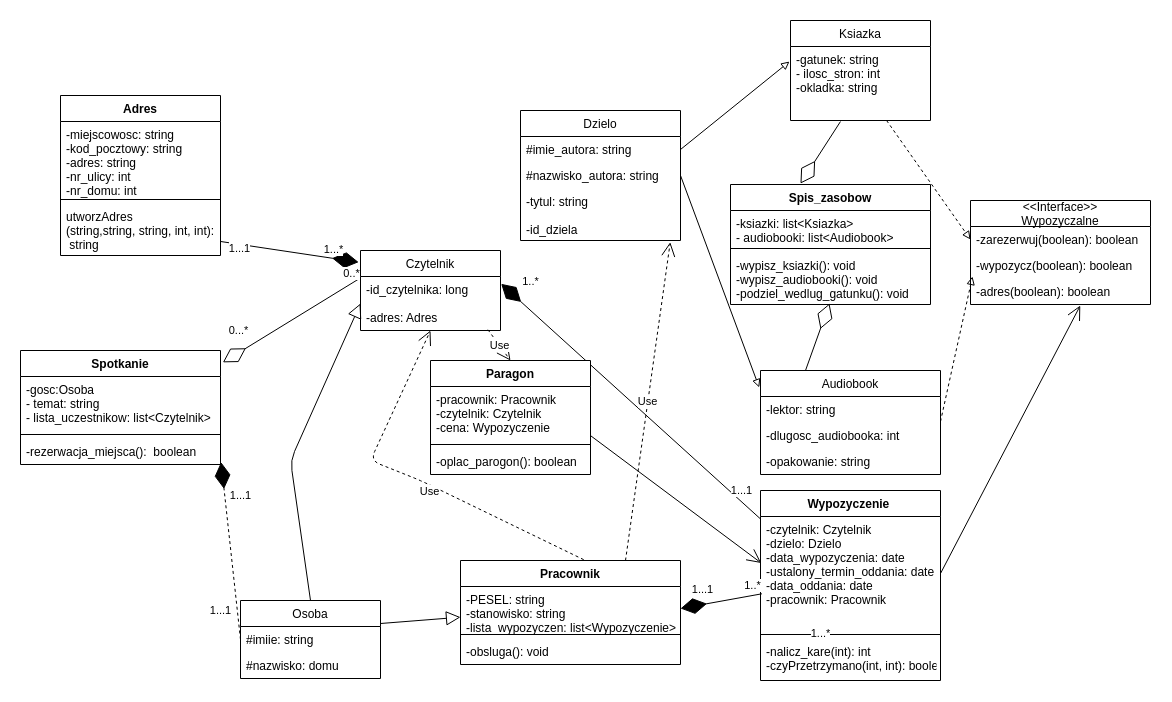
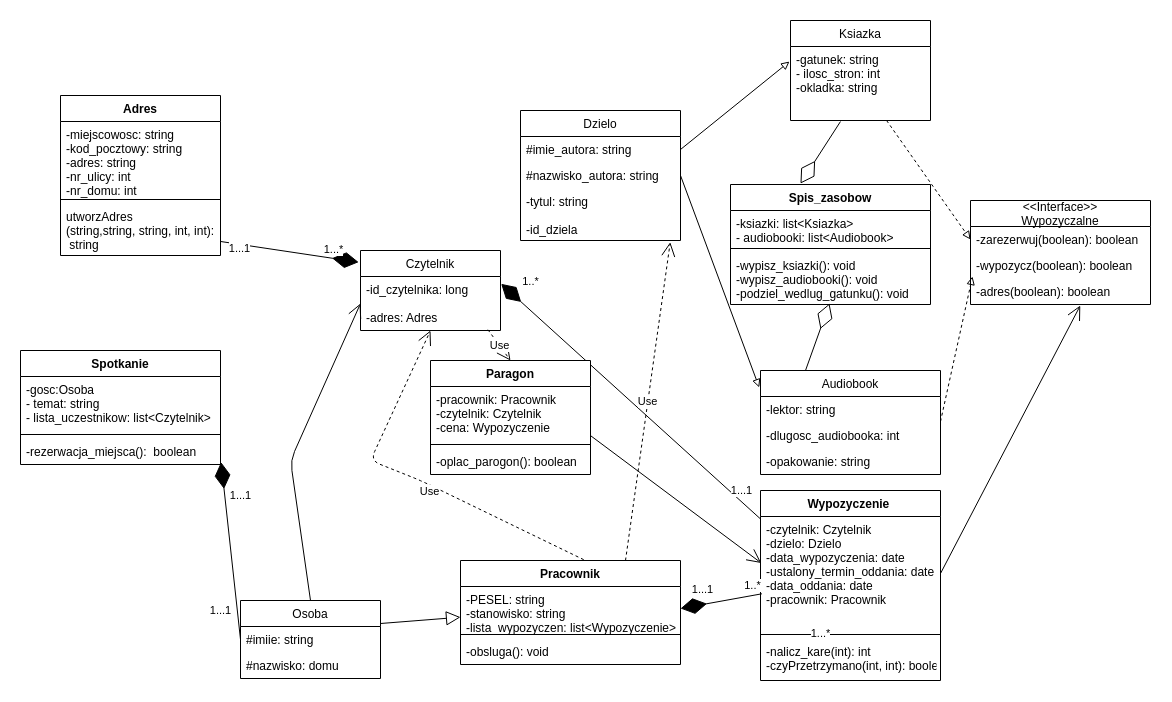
- <mxCell id="65" value="" style="endArrow=diamondThin;endFill=0;endSize=24;html=1;exitX=-0.001;exitY=0.028;exitDx=0;exitDy=0;exitPerimeter=0;entryX=1.012;entryY=0.104;entryDx=0;entryDy=0;entryPerimeter=0;" edge="1" parent="1" source="7" target="58"><mxGeometry width="160" relative="1" as="geometry"><mxPoint x="530" y="380" as="sourcePoint" /><mxPoint x="690" y="380" as="targetPoint" /></mxGeometry></mxCell>
- <mxCell id="66" value="0...*" style="edgeLabel;html=1;align=center;verticalAlign=middle;resizable=0;points=[];" vertex="1" connectable="0" parent="65"><mxGeometry x="0.692" relative="1" as="geometry"><mxPoint x="-6" y="-19" as="offset" /></mxGeometry></mxCell>
- <mxCell id="67" value="0..*" style="edgeLabel;html=1;align=center;verticalAlign=middle;resizable=0;points=[];" vertex="1" connectable="0" parent="65"><mxGeometry x="-0.871" y="-1" relative="1" as="geometry"><mxPoint y="-9" as="offset" /></mxGeometry></mxCell>
- <mxCell id="51" value="" style="endArrow=block;endFill=0;endSize=12;html=1;exitX=0.5;exitY=0;exitDx=0;exitDy=0;entryX=0;entryY=0.5;entryDx=0;entryDy=0;" edge="1" parent="1" source="14" target="7"><mxGeometry width="160" relative="1" as="geometry"><mxPoint x="670" y="340" as="sourcePoint" /><mxPoint x="830" y="340" as="targetPoint" /><Array as="points"><mxPoint x="290" y="460" /></Array></mxGeometry></mxCell>
+ <mxCell id="51" value="" style="endArrow=open;endFill=0;endSize=12;html=1;exitX=0.5;exitY=0;exitDx=0;exitDy=0;entryX=0;entryY=0.5;entryDx=0;entryDy=0;" edge="1" parent="1" source="14" target="7"><mxGeometry width="160" relative="1" as="geometry"><mxPoint x="670" y="340" as="sourcePoint" /><mxPoint x="830" y="340" as="targetPoint" /><Array as="points"><mxPoint x="290" y="460" /></Array></mxGeometry></mxCell>
- <mxCell id="62" value="" style="endArrow=diamondThin;endFill=1;endSize=24;html=1;exitX=0;exitY=0.5;exitDx=0;exitDy=0;entryX=1.003;entryY=0.91;entryDx=0;entryDy=0;entryPerimeter=0;dashed=1;" edge="1" parent="1" source="15" target="61"><mxGeometry width="160" relative="1" as="geometry"><mxPoint x="530" y="380" as="sourcePoint" /><mxPoint x="690" y="380" as="targetPoint" /></mxGeometry></mxCell>
+ <mxCell id="62" value="" style="endArrow=diamondThin;endFill=1;endSize=24;html=1;exitX=0;exitY=0.5;exitDx=0;exitDy=0;entryX=1.003;entryY=0.91;entryDx=0;entryDy=0;entryPerimeter=0;" edge="1" parent="1" source="15" target="61"><mxGeometry width="160" relative="1" as="geometry"><mxPoint x="530" y="380" as="sourcePoint" /><mxPoint x="690" y="380" as="targetPoint" /></mxGeometry></mxCell>
